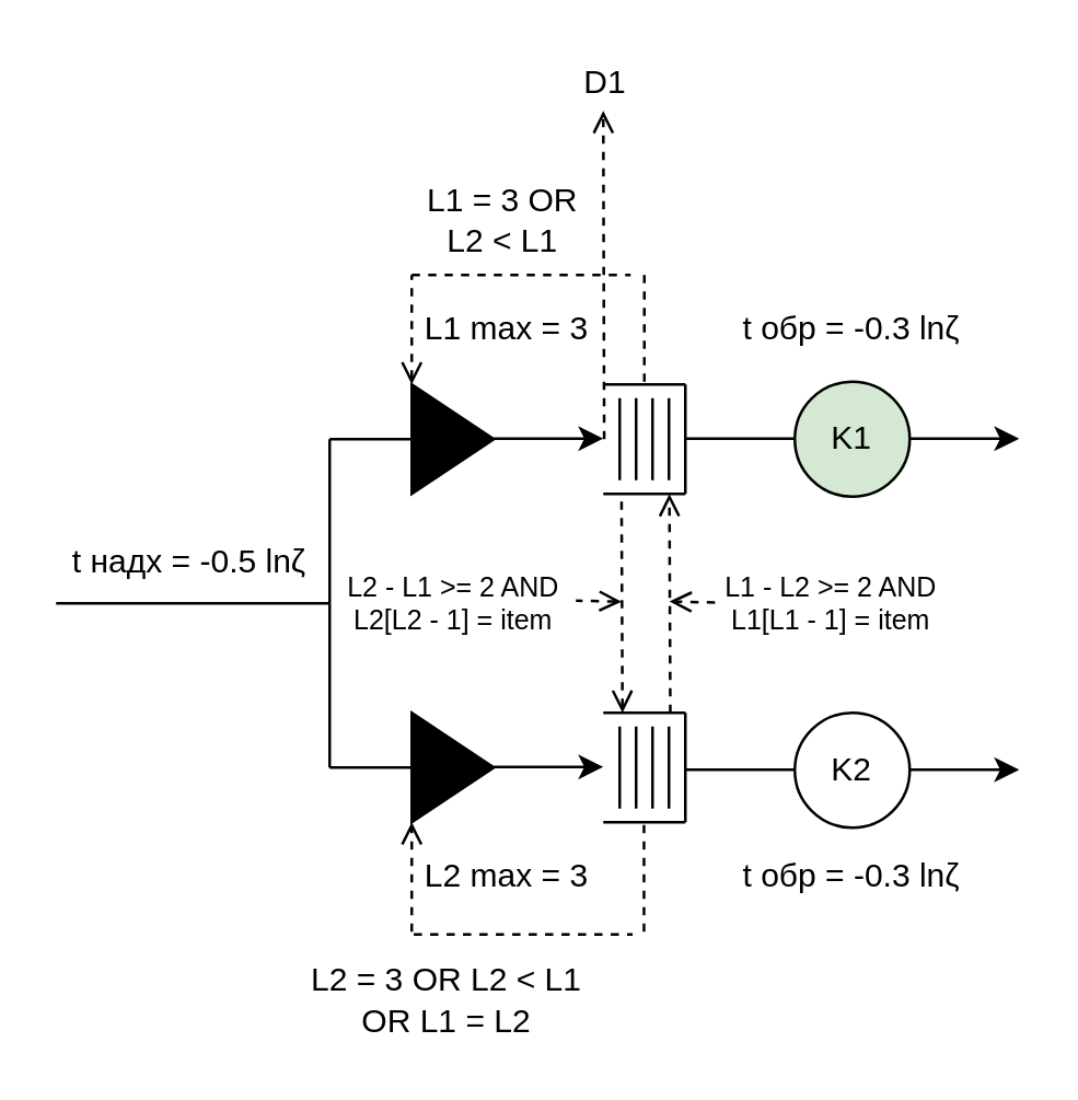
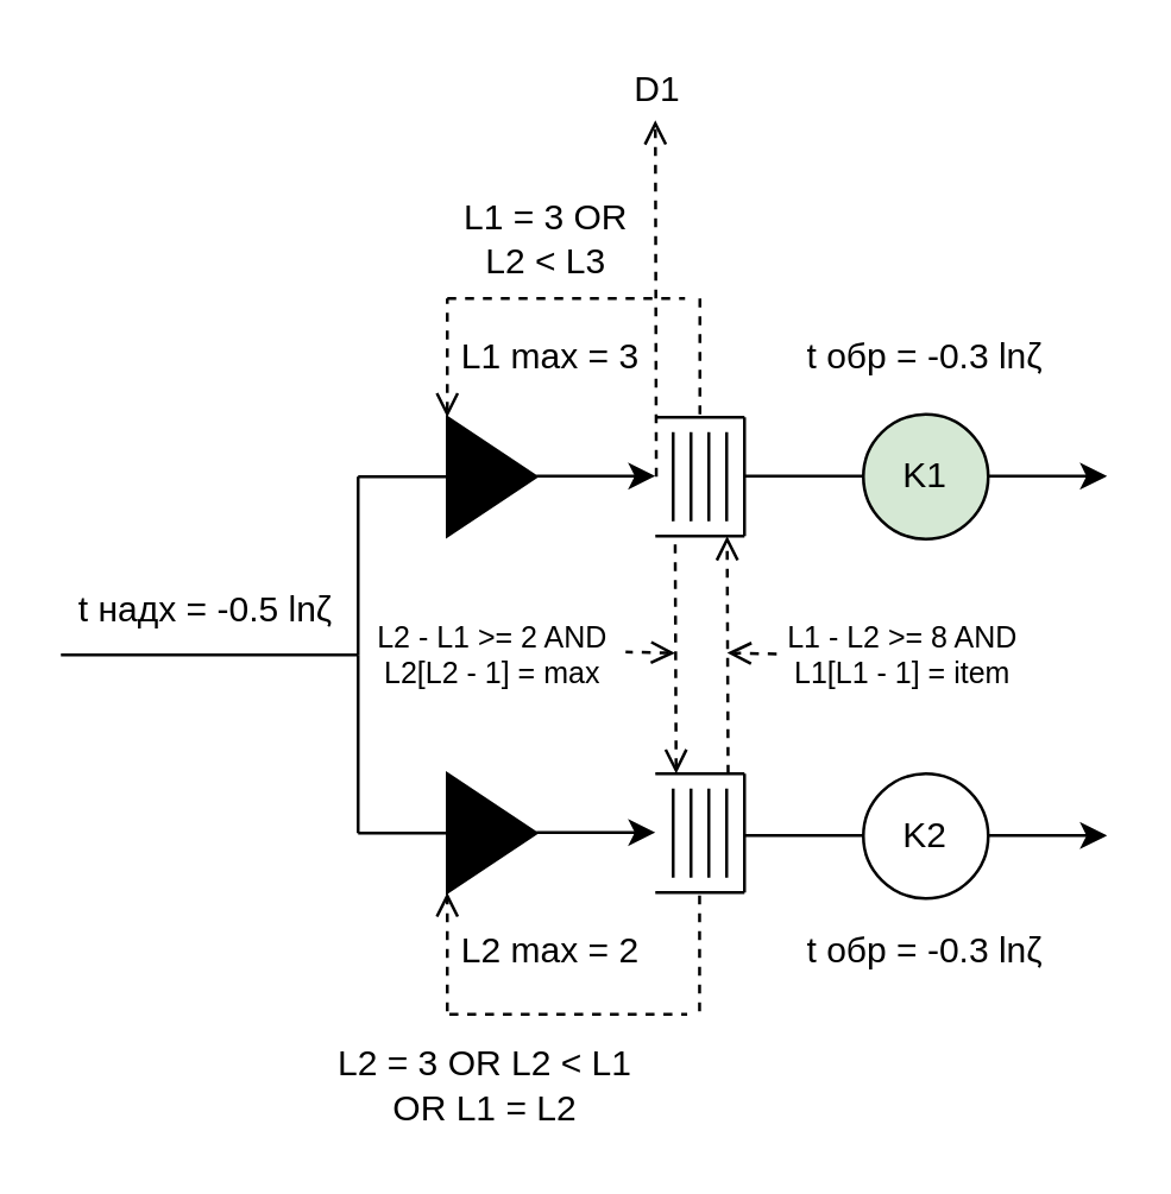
- <mxCell id="28" value="L1 = 3 OR L2 &amp;lt; L1" style="text;html=1;align=center;verticalAlign=middle;whiteSpace=wrap;rounded=0;" vertex="1" parent="1"><mxGeometry x="150" y="70" width="66.67" height="20" as="geometry" /></mxCell>
+ <mxCell id="28" value="L1 = 3 OR L2 &amp;lt; L3" style="text;html=1;align=center;verticalAlign=middle;whiteSpace=wrap;rounded=0;" vertex="1" parent="1"><mxGeometry x="150" y="70" width="66.67" height="20" as="geometry" /></mxCell>
- <mxCell id="38" value="&lt;div style=&quot;font-size: 10px;&quot;&gt;&lt;font style=&quot;font-size: 10px;&quot;&gt;L2 - L1 &amp;gt;= 2 AND&lt;/font&gt;&lt;/div&gt;&lt;div style=&quot;font-size: 10px;&quot;&gt;&lt;font style=&quot;font-size: 10px;&quot;&gt;L2[L2 - 1] = item&lt;br&gt;&lt;/font&gt;&lt;/div&gt;" style="text;html=1;align=center;verticalAlign=middle;whiteSpace=wrap;rounded=0;" vertex="1" parent="1"><mxGeometry x="121.5" y="202" width="87" height="35" as="geometry" /></mxCell>
+ <mxCell id="38" value="&lt;div style=&quot;font-size: 10px;&quot;&gt;&lt;font style=&quot;font-size: 10px;&quot;&gt;L2 - L1 &amp;gt;= 2 AND&lt;/font&gt;&lt;/div&gt;&lt;div style=&quot;font-size: 10px;&quot;&gt;&lt;font style=&quot;font-size: 10px;&quot;&gt;L2[L2 - 1] = max&lt;br&gt;&lt;/font&gt;&lt;/div&gt;" style="text;html=1;align=center;verticalAlign=middle;whiteSpace=wrap;rounded=0;" vertex="1" parent="1"><mxGeometry x="121.5" y="202" width="87" height="35" as="geometry" /></mxCell>
- <mxCell id="40" value="&lt;div style=&quot;font-size: 10px;&quot;&gt;&lt;font style=&quot;font-size: 10px;&quot;&gt;L1 - L2 &amp;gt;= 2 AND&lt;/font&gt;&lt;/div&gt;&lt;div style=&quot;font-size: 10px;&quot;&gt;&lt;font style=&quot;font-size: 10px;&quot;&gt;L1[L1 - 1] = item&lt;br&gt;&lt;/font&gt;&lt;/div&gt;" style="text;html=1;align=center;verticalAlign=middle;whiteSpace=wrap;rounded=0;" vertex="1" parent="1"><mxGeometry x="260" y="202" width="87" height="35" as="geometry" /></mxCell>
+ <mxCell id="40" value="&lt;div style=&quot;font-size: 10px;&quot;&gt;&lt;font style=&quot;font-size: 10px;&quot;&gt;L1 - L2 &amp;gt;= 8 AND&lt;/font&gt;&lt;/div&gt;&lt;div style=&quot;font-size: 10px;&quot;&gt;&lt;font style=&quot;font-size: 10px;&quot;&gt;L1[L1 - 1] = item&lt;br&gt;&lt;/font&gt;&lt;/div&gt;" style="text;html=1;align=center;verticalAlign=middle;whiteSpace=wrap;rounded=0;" vertex="1" parent="1"><mxGeometry x="260" y="202" width="87" height="35" as="geometry" /></mxCell>
- <mxCell id="30" value="L2 max = 3" style="text;html=1;align=center;verticalAlign=middle;whiteSpace=wrap;rounded=0;" vertex="1" parent="1"><mxGeometry x="150" y="310" width="70" height="20" as="geometry" /></mxCell>
+ <mxCell id="30" value="L2 max = 2" style="text;html=1;align=center;verticalAlign=middle;whiteSpace=wrap;rounded=0;" vertex="1" parent="1"><mxGeometry x="150" y="310" width="70" height="20" as="geometry" /></mxCell>
